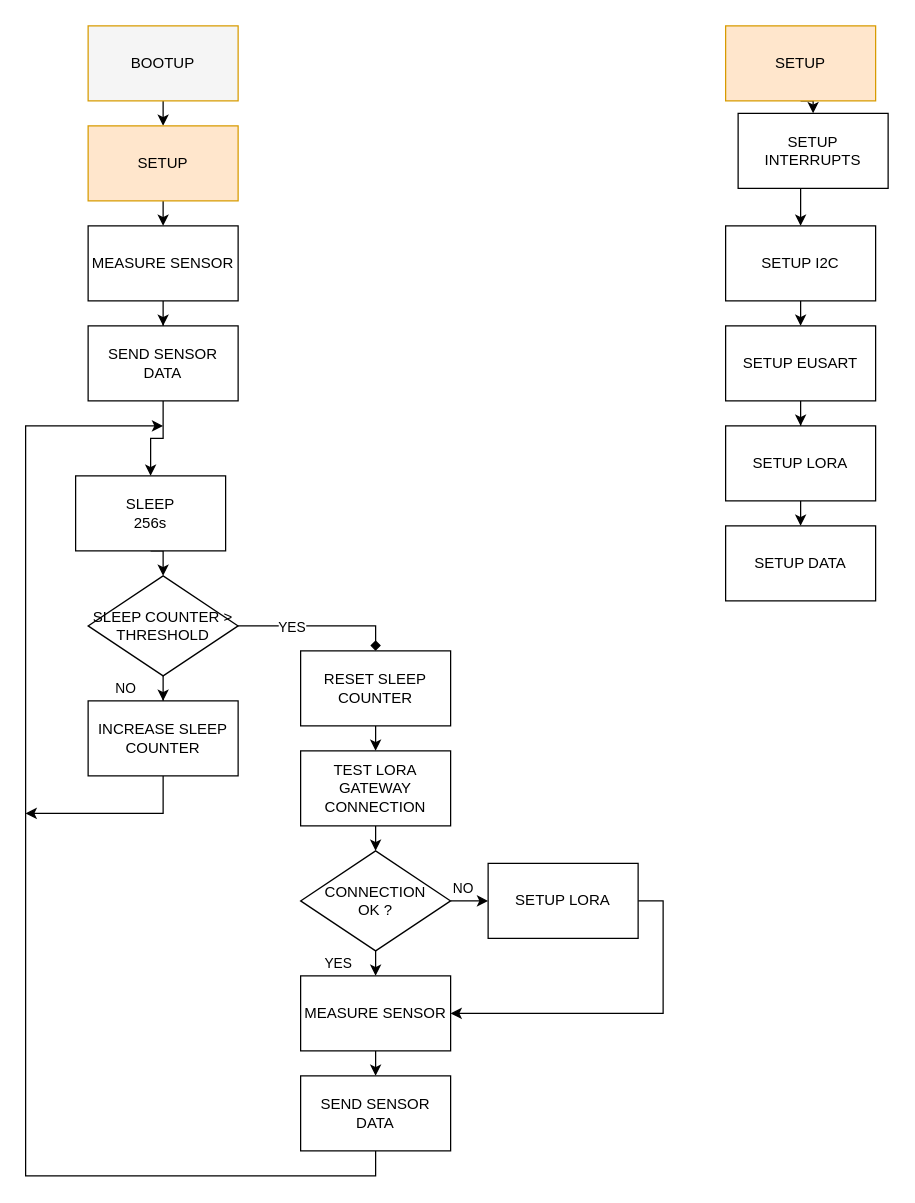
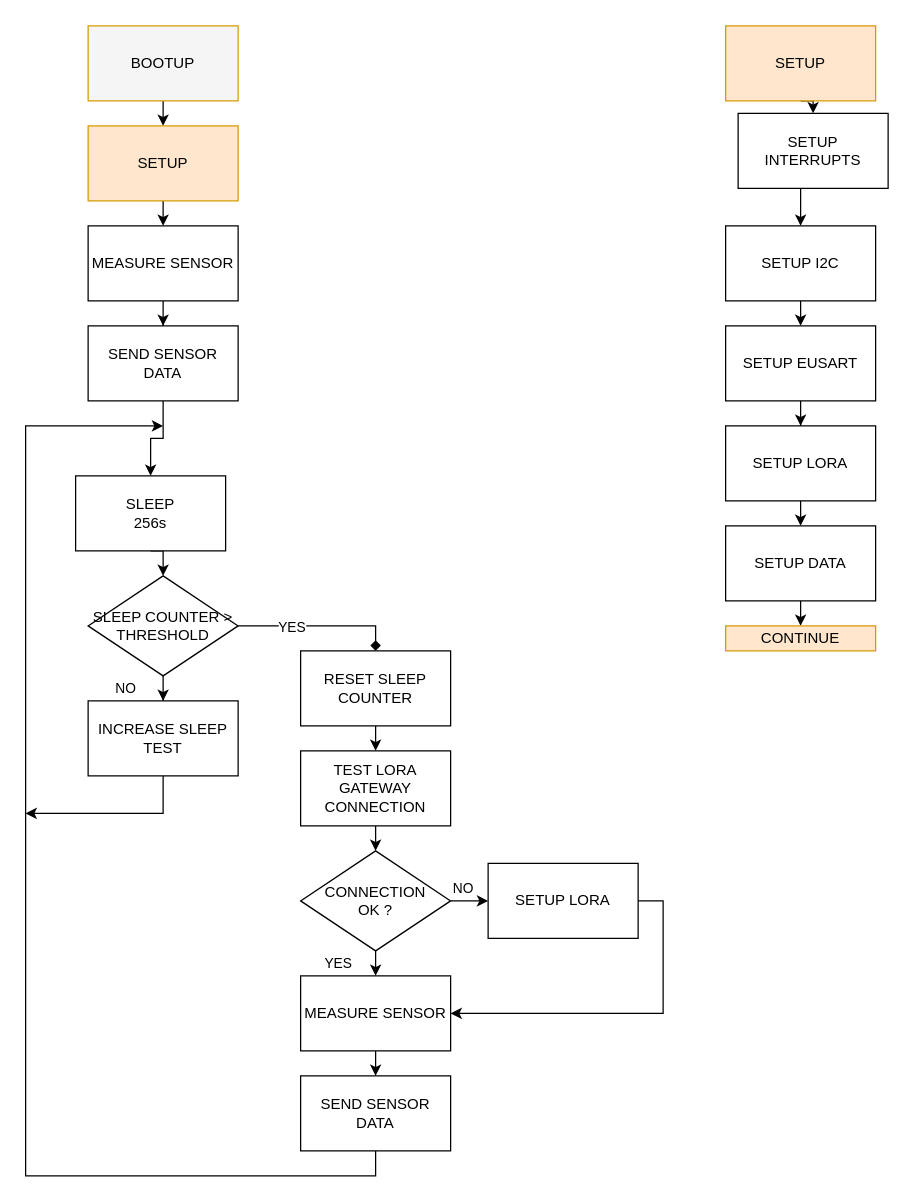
+ <mxCell id="12" style="edgeStyle=orthogonalEdgeStyle;rounded=0;orthogonalLoop=1;jettySize=auto;html=1;exitX=0.5;exitY=1;exitDx=0;exitDy=0;entryX=0.5;entryY=0;entryDx=0;entryDy=0;" edge="1" parent="1" source="13" target="43"><mxGeometry relative="1" as="geometry" /></mxCell>
+ <mxCell id="43" value="CONTINUE" style="rounded=0;whiteSpace=wrap;html=1;fillColor=#ffe6cc;strokeColor=#d79b00;" vertex="1" parent="1"><mxGeometry x="580" y="500" width="120" height="20" as="geometry" /></mxCell>
- <mxCell id="23" value="INCREASE SLEEP COUNTER" style="rounded=0;whiteSpace=wrap;html=1;" vertex="1" parent="1"><mxGeometry x="70" y="560" width="120" height="60" as="geometry" /></mxCell>
+ <mxCell id="23" value="INCREASE SLEEP TEST" style="rounded=0;whiteSpace=wrap;html=1;" vertex="1" parent="1"><mxGeometry x="70" y="560" width="120" height="60" as="geometry" /></mxCell>
